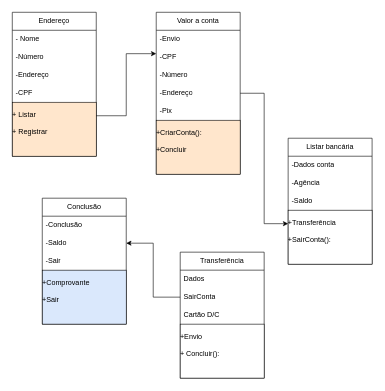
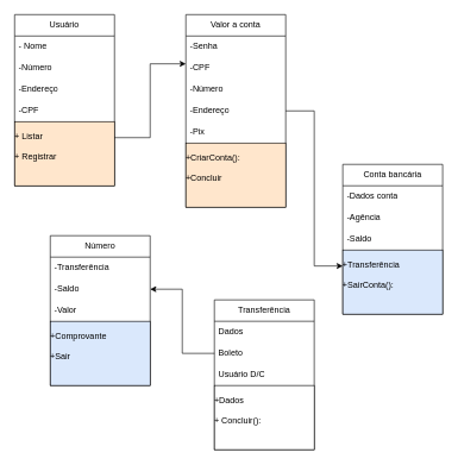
- <mxCell id="2" value="Endereço" style="swimlane;fontStyle=0;childLayout=stackLayout;horizontal=1;startSize=30;horizontalStack=0;resizeParent=1;resizeParentMax=0;resizeLast=0;collapsible=1;marginBottom=0;whiteSpace=wrap;html=1;" vertex="1" parent="1"><mxGeometry x="20" y="20" width="140" height="240" as="geometry" /></mxCell>
+ <mxCell id="2" value="Usuário" style="swimlane;fontStyle=0;childLayout=stackLayout;horizontal=1;startSize=30;horizontalStack=0;resizeParent=1;resizeParentMax=0;resizeLast=0;collapsible=1;marginBottom=0;whiteSpace=wrap;html=1;" vertex="1" parent="1"><mxGeometry x="20" y="20" width="140" height="240" as="geometry" /></mxCell>
- <mxCell id="24" value="-Envio" style="text;strokeColor=none;fillColor=none;align=left;verticalAlign=middle;spacingLeft=4;spacingRight=4;overflow=hidden;points=[[0,0.5],[1,0.5]];portConstraint=eastwest;rotatable=0;whiteSpace=wrap;html=1;" vertex="1" parent="23"><mxGeometry y="30" width="140" height="30" as="geometry" /></mxCell>
+ <mxCell id="24" value="-Senha" style="text;strokeColor=none;fillColor=none;align=left;verticalAlign=middle;spacingLeft=4;spacingRight=4;overflow=hidden;points=[[0,0.5],[1,0.5]];portConstraint=eastwest;rotatable=0;whiteSpace=wrap;html=1;" vertex="1" parent="23"><mxGeometry y="30" width="140" height="30" as="geometry" /></mxCell>
- <mxCell id="8" value="Listar bancária" style="swimlane;fontStyle=0;childLayout=stackLayout;horizontal=1;startSize=30;horizontalStack=0;resizeParent=1;resizeParentMax=0;resizeLast=0;collapsible=1;marginBottom=0;whiteSpace=wrap;html=1;" vertex="1" parent="1"><mxGeometry x="480" y="230" width="140" height="210" as="geometry" /></mxCell>
+ <mxCell id="8" value="Conta bancária" style="swimlane;fontStyle=0;childLayout=stackLayout;horizontal=1;startSize=30;horizontalStack=0;resizeParent=1;resizeParentMax=0;resizeLast=0;collapsible=1;marginBottom=0;whiteSpace=wrap;html=1;" vertex="1" parent="1"><mxGeometry x="480" y="230" width="140" height="210" as="geometry" /></mxCell>
- <mxCell id="18" value="Conclusão" style="swimlane;fontStyle=0;childLayout=stackLayout;horizontal=1;startSize=30;horizontalStack=0;resizeParent=1;resizeParentMax=0;resizeLast=0;collapsible=1;marginBottom=0;whiteSpace=wrap;html=1;" vertex="1" parent="1"><mxGeometry x="70" y="330" width="140" height="210" as="geometry" /></mxCell>
+ <mxCell id="18" value="Número" style="swimlane;fontStyle=0;childLayout=stackLayout;horizontal=1;startSize=30;horizontalStack=0;resizeParent=1;resizeParentMax=0;resizeLast=0;collapsible=1;marginBottom=0;whiteSpace=wrap;html=1;" vertex="1" parent="1"><mxGeometry x="70" y="330" width="140" height="210" as="geometry" /></mxCell>
- <mxCell id="19" value="-Conclusão" style="text;strokeColor=none;fillColor=none;align=left;verticalAlign=middle;spacingLeft=4;spacingRight=4;overflow=hidden;points=[[0,0.5],[1,0.5]];portConstraint=eastwest;rotatable=0;whiteSpace=wrap;html=1;" vertex="1" parent="18"><mxGeometry y="30" width="140" height="30" as="geometry" /></mxCell>
+ <mxCell id="19" value="-Transferência" style="text;strokeColor=none;fillColor=none;align=left;verticalAlign=middle;spacingLeft=4;spacingRight=4;overflow=hidden;points=[[0,0.5],[1,0.5]];portConstraint=eastwest;rotatable=0;whiteSpace=wrap;html=1;" vertex="1" parent="18"><mxGeometry y="30" width="140" height="30" as="geometry" /></mxCell>
- <mxCell id="12" value="&lt;div&gt;&lt;br&gt;&lt;/div&gt;&lt;div&gt;+Transferência&lt;/div&gt;&lt;div&gt;&lt;br&gt;&lt;/div&gt;&lt;div&gt;+SairConta():&lt;/div&gt;" style="verticalAlign=top;align=left;overflow=fill;html=1;whiteSpace=wrap;" vertex="1" parent="8"><mxGeometry y="120" width="140" height="90" as="geometry" /></mxCell>
+ <mxCell id="12" value="&lt;div&gt;&lt;br&gt;&lt;/div&gt;&lt;div&gt;+Transferência&lt;/div&gt;&lt;div&gt;&lt;br&gt;&lt;/div&gt;&lt;div&gt;+SairConta():&lt;/div&gt;" style="verticalAlign=top;align=left;overflow=fill;html=1;whiteSpace=wrap;fillColor=#dae8fc;" vertex="1" parent="8"><mxGeometry y="120" width="140" height="90" as="geometry" /></mxCell>
- <mxCell id="21" value="-Sair" style="text;strokeColor=none;fillColor=none;align=left;verticalAlign=middle;spacingLeft=4;spacingRight=4;overflow=hidden;points=[[0,0.5],[1,0.5]];portConstraint=eastwest;rotatable=0;whiteSpace=wrap;html=1;" vertex="1" parent="18"><mxGeometry y="90" width="140" height="30" as="geometry" /></mxCell>
+ <mxCell id="21" value="-Valor" style="text;strokeColor=none;fillColor=none;align=left;verticalAlign=middle;spacingLeft=4;spacingRight=4;overflow=hidden;points=[[0,0.5],[1,0.5]];portConstraint=eastwest;rotatable=0;whiteSpace=wrap;html=1;" vertex="1" parent="18"><mxGeometry y="90" width="140" height="30" as="geometry" /></mxCell>
- <mxCell id="15" value="SairConta" style="text;strokeColor=none;fillColor=none;align=left;verticalAlign=middle;spacingLeft=4;spacingRight=4;overflow=hidden;points=[[0,0.5],[1,0.5]];portConstraint=eastwest;rotatable=0;whiteSpace=wrap;html=1;" vertex="1" parent="13"><mxGeometry y="60" width="140" height="30" as="geometry" /></mxCell>
+ <mxCell id="15" value="Boleto" style="text;strokeColor=none;fillColor=none;align=left;verticalAlign=middle;spacingLeft=4;spacingRight=4;overflow=hidden;points=[[0,0.5],[1,0.5]];portConstraint=eastwest;rotatable=0;whiteSpace=wrap;html=1;" vertex="1" parent="13"><mxGeometry y="60" width="140" height="30" as="geometry" /></mxCell>
- <mxCell id="16" value="Cartão D/C" style="text;strokeColor=none;fillColor=none;align=left;verticalAlign=middle;spacingLeft=4;spacingRight=4;overflow=hidden;points=[[0,0.5],[1,0.5]];portConstraint=eastwest;rotatable=0;whiteSpace=wrap;html=1;" vertex="1" parent="13"><mxGeometry y="90" width="140" height="30" as="geometry" /></mxCell>
+ <mxCell id="16" value="Usuário D/C" style="text;strokeColor=none;fillColor=none;align=left;verticalAlign=middle;spacingLeft=4;spacingRight=4;overflow=hidden;points=[[0,0.5],[1,0.5]];portConstraint=eastwest;rotatable=0;whiteSpace=wrap;html=1;" vertex="1" parent="13"><mxGeometry y="90" width="140" height="30" as="geometry" /></mxCell>
- <mxCell id="17" value="&lt;div&gt;&lt;br&gt;&lt;/div&gt;&lt;div&gt;+Envio&lt;/div&gt;&lt;div&gt;&lt;br&gt;&lt;/div&gt;&lt;div&gt;+ Concluir():&lt;/div&gt;" style="verticalAlign=top;align=left;overflow=fill;html=1;whiteSpace=wrap;" vertex="1" parent="13"><mxGeometry y="120" width="140" height="90" as="geometry" /></mxCell>
+ <mxCell id="17" value="&lt;div&gt;&lt;br&gt;&lt;/div&gt;&lt;div&gt;+Dados&lt;/div&gt;&lt;div&gt;&lt;br&gt;&lt;/div&gt;&lt;div&gt;+ Concluir():&lt;/div&gt;" style="verticalAlign=top;align=left;overflow=fill;html=1;whiteSpace=wrap;" vertex="1" parent="13"><mxGeometry y="120" width="140" height="90" as="geometry" /></mxCell>
